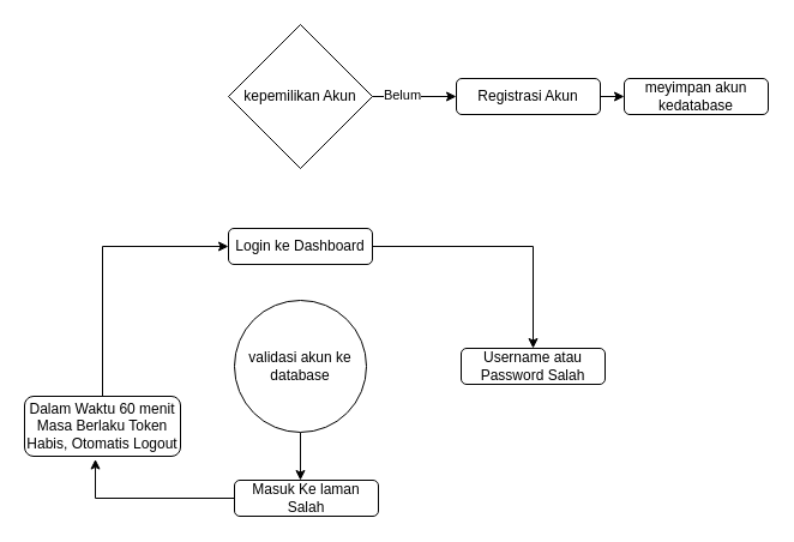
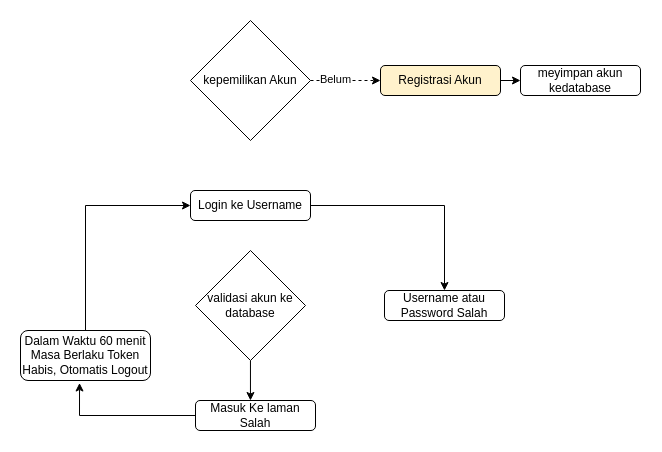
- <mxCell id="4" style="edgeStyle=orthogonalEdgeStyle;rounded=0;orthogonalLoop=1;jettySize=auto;html=1;entryX=0;entryY=0.5;entryDx=0;entryDy=0;" edge="1" parent="1" source="6" target="3"><mxGeometry relative="1" as="geometry" /></mxCell>
+ <mxCell id="4" style="edgeStyle=orthogonalEdgeStyle;rounded=0;orthogonalLoop=1;jettySize=auto;html=1;entryX=0;entryY=0.5;entryDx=0;entryDy=0;dashed=1;" edge="1" parent="1" source="6" target="3"><mxGeometry relative="1" as="geometry" /></mxCell>
- <mxCell id="3" value="Registrasi Akun" style="rounded=1;whiteSpace=wrap;html=1;" parent="1" vertex="1"><mxGeometry x="380" y="65" width="120" height="30" as="geometry" /></mxCell>
+ <mxCell id="3" value="Registrasi Akun" style="rounded=1;whiteSpace=wrap;html=1;fillColor=#fff2cc;" parent="1" vertex="1"><mxGeometry x="380" y="65" width="120" height="30" as="geometry" /></mxCell>
- <mxCell id="8" value="Login ke Dashboard" style="rounded=1;whiteSpace=wrap;html=1;" vertex="1" parent="1"><mxGeometry x="190" y="190" width="120" height="30" as="geometry" /></mxCell>
+ <mxCell id="8" value="Login ke Username" style="rounded=1;whiteSpace=wrap;html=1;" vertex="1" parent="1"><mxGeometry x="190" y="190" width="120" height="30" as="geometry" /></mxCell>
- <mxCell id="11" value="validasi akun ke database" style="ellipse;whiteSpace=wrap;html=1;" vertex="1" parent="1"><mxGeometry x="195" y="250" width="110" height="110" as="geometry" /></mxCell>
+ <mxCell id="11" value="validasi akun ke database" style="rhombus;whiteSpace=wrap;html=1;" vertex="1" parent="1"><mxGeometry x="195" y="250" width="110" height="110" as="geometry" /></mxCell>
